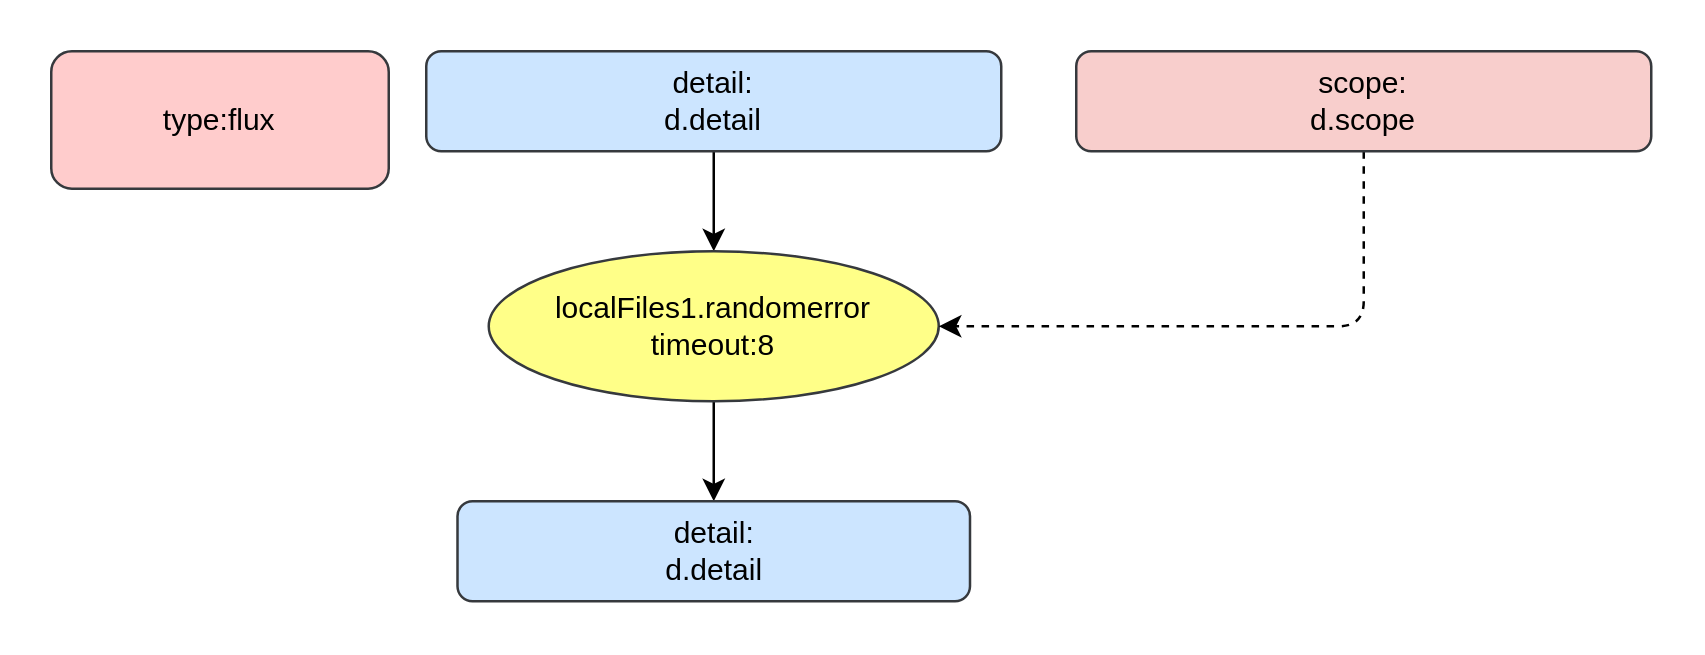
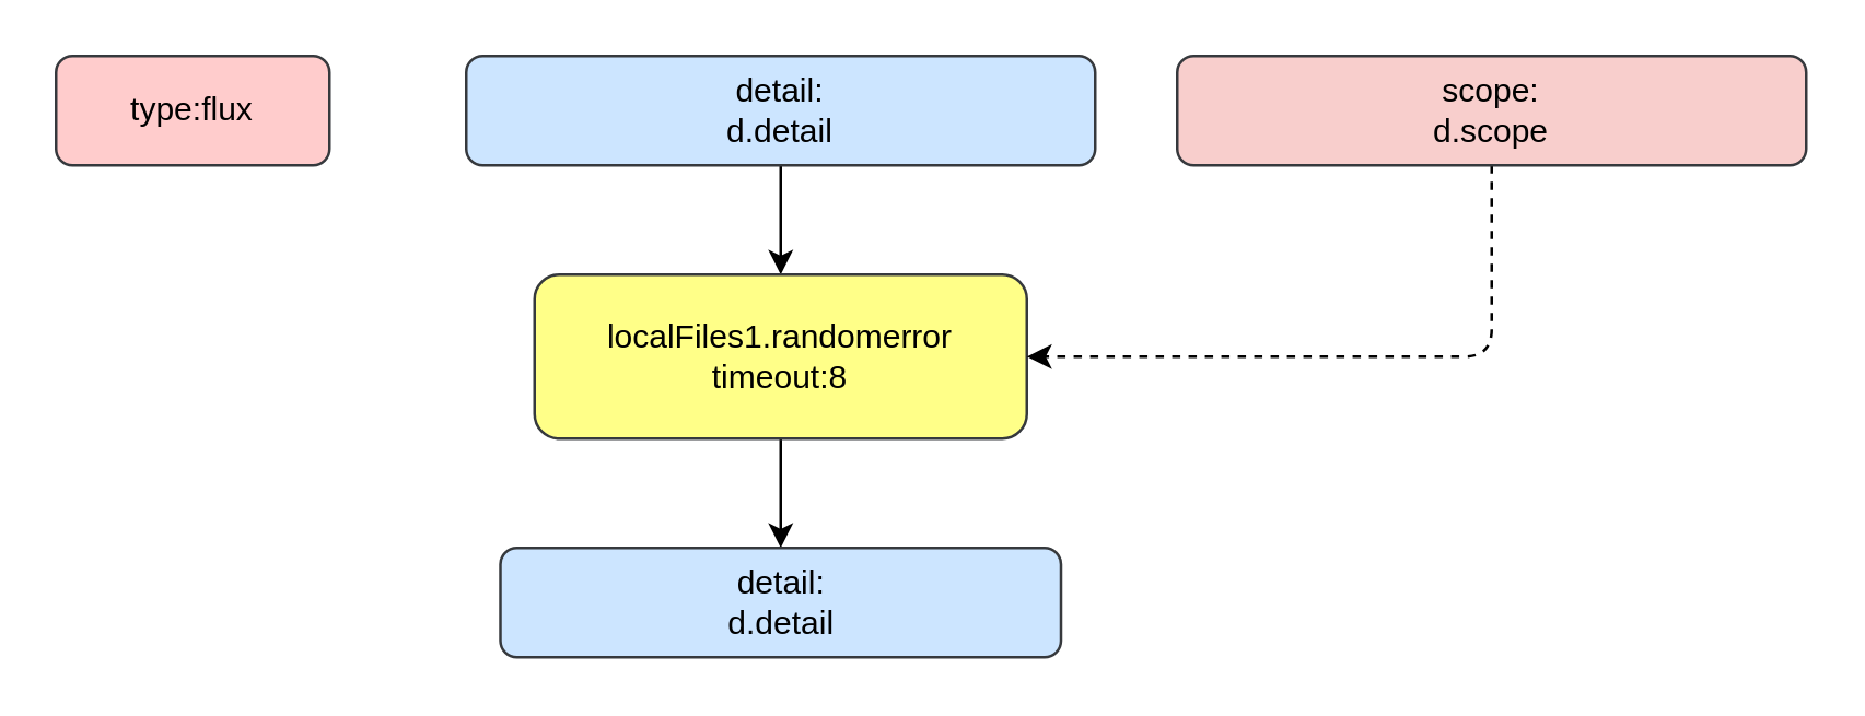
- <mxCell id="4" value="type:flux" style="rounded=1;whiteSpace=wrap;fillColor=#ffcccc;strokeColor=#36393d;fontColor=#000000;" parent="1" vertex="1"><mxGeometry x="20" y="20" width="135" height="55" as="geometry" /></mxCell>
+ <mxCell id="4" value="type:flux" style="rounded=1;whiteSpace=wrap;fillColor=#ffcccc;strokeColor=#36393d;fontColor=#000000;" parent="1" vertex="1"><mxGeometry x="20" y="20" width="100" height="40" as="geometry" /></mxCell>
- <mxCell id="6" value="localFiles1.randomerror&#10;timeout:8" style="ellipse;whiteSpace=wrap;fillColor=#ffff88;strokeColor=#36393d;fontColor=#000000;" parent="1" vertex="1"><mxGeometry x="195" y="100" width="180" height="60" as="geometry" /></mxCell>
+ <mxCell id="6" value="localFiles1.randomerror&#10;timeout:8" style="rounded=1;whiteSpace=wrap;fillColor=#ffff88;strokeColor=#36393d;fontColor=#000000;" parent="1" vertex="1"><mxGeometry x="195" y="100" width="180" height="60" as="geometry" /></mxCell>
